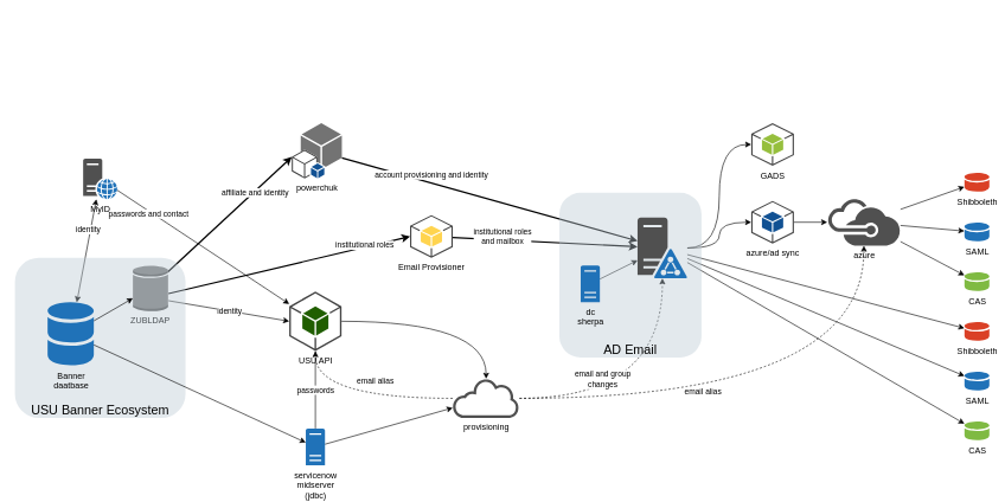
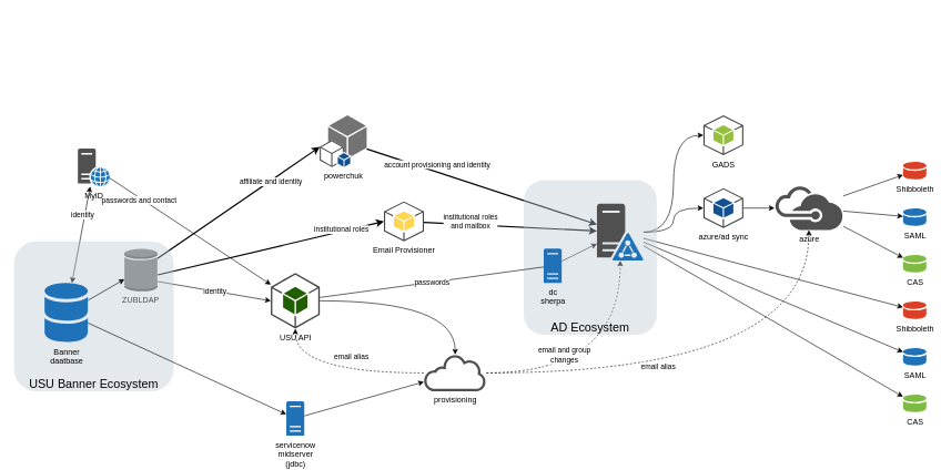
- <mxCell id="25" value="powerchuk" style="outlineConnect=0;dashed=0;verticalLabelPosition=bottom;verticalAlign=top;align=center;html=1;shape=mxgraph.aws3.toolkit_for_windows_powershell;fillColor=#737373;gradientColor=none;labelBackgroundColor=none;fontColor=#000000;" vertex="1" parent="1"><mxGeometry x="409.5" y="173" width="70.5" height="78" as="geometry" /></mxCell>
+ <mxCell id="25" value="powerchuk" style="outlineConnect=0;dashed=0;verticalLabelPosition=bottom;verticalAlign=top;align=center;html=1;shape=mxgraph.aws3.toolkit_for_windows_powershell;fillColor=#737373;gradientColor=none;labelBackgroundColor=none;fontColor=#000000;" vertex="1" parent="1"><mxGeometry x="479.5" y="173" width="70.5" height="78" as="geometry" /></mxCell>
- <mxCell id="39" value="AD Email" style="rounded=1;shadow=0;strokeColor=none;fillColor=#BAC8D3;gradientColor=none;fontSize=18;fontColor=default;verticalAlign=bottom;fontStyle=0;opacity=40;strokeWidth=3;movable=1;resizable=1;rotatable=1;deletable=1;editable=1;connectable=1;container=0;" vertex="1" parent="1"><mxGeometry x="786" y="271" width="200" height="232" as="geometry" /></mxCell>
+ <mxCell id="39" value="AD Ecosystem" style="rounded=1;shadow=0;strokeColor=none;fillColor=#BAC8D3;gradientColor=none;fontSize=18;fontColor=default;verticalAlign=bottom;fontStyle=0;opacity=40;strokeWidth=3;movable=1;resizable=1;rotatable=1;deletable=1;editable=1;connectable=1;container=0;" vertex="1" parent="1"><mxGeometry x="786" y="271" width="200" height="232" as="geometry" /></mxCell>
- <mxCell id="45" value="passwords" style="orthogonalLoop=1;jettySize=auto;html=1;fontColor=#000000;startArrow=none;startFill=0;endArrow=none;" edge="1" parent="1" source="43" target="35"><mxGeometry relative="1" as="geometry"><mxPoint x="479.5" y="447.465" as="sourcePoint" /><mxPoint x="896" y="356.402" as="targetPoint" /></mxGeometry></mxCell>
+ <mxCell id="45" value="passwords" style="orthogonalLoop=1;jettySize=auto;html=1;fontColor=#000000;startArrow=none;startFill=0;endArrow=none;" edge="1" parent="1" source="43" target="46"><mxGeometry relative="1" as="geometry"><mxPoint x="479.5" y="447.465" as="sourcePoint" /><mxPoint x="896" y="356.402" as="targetPoint" /></mxGeometry></mxCell>
